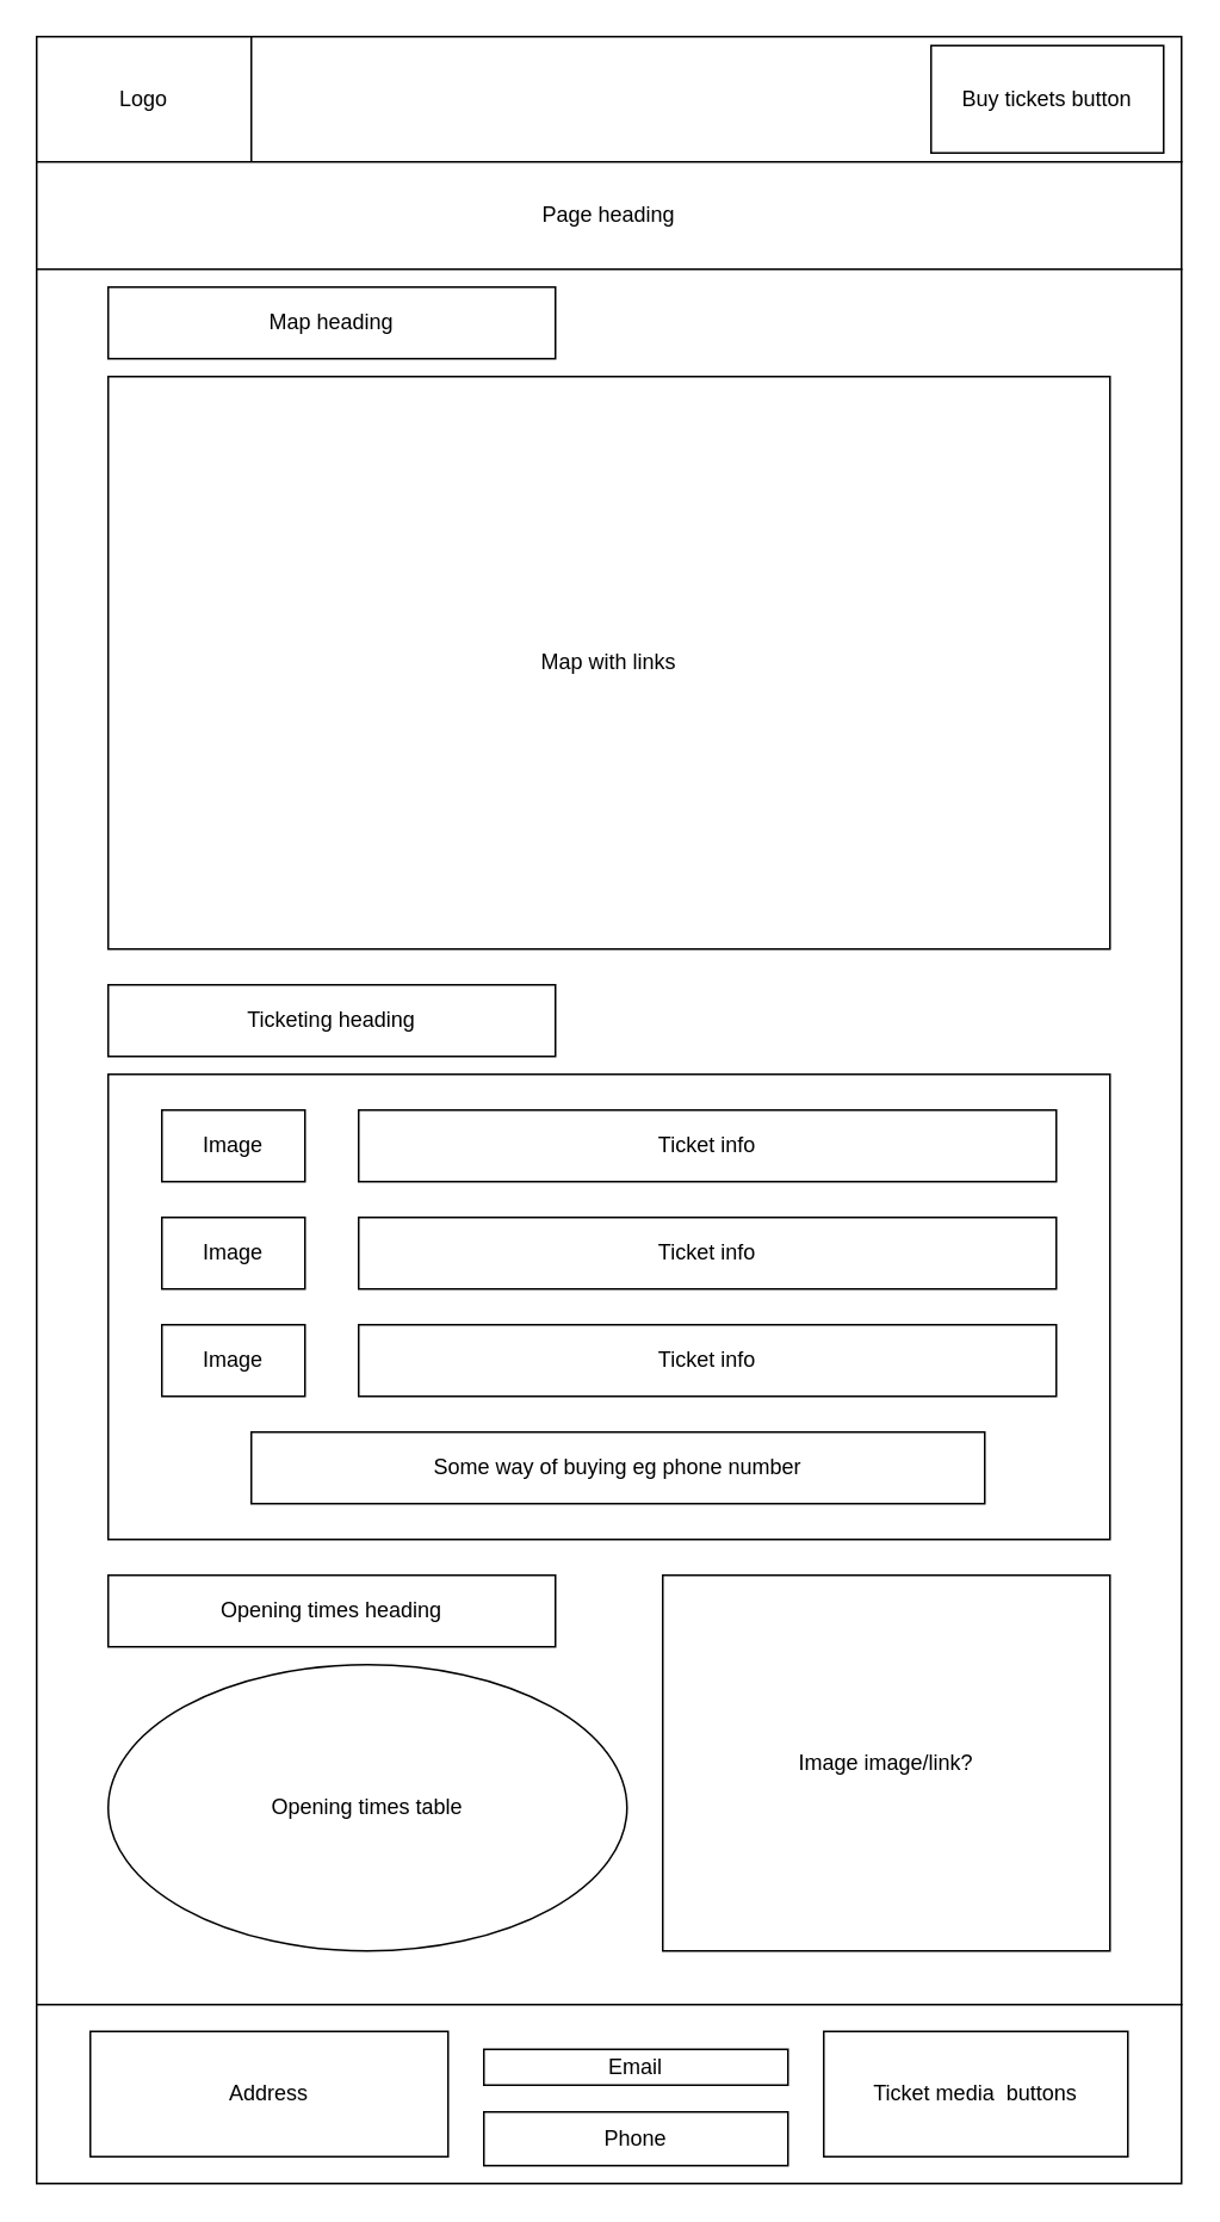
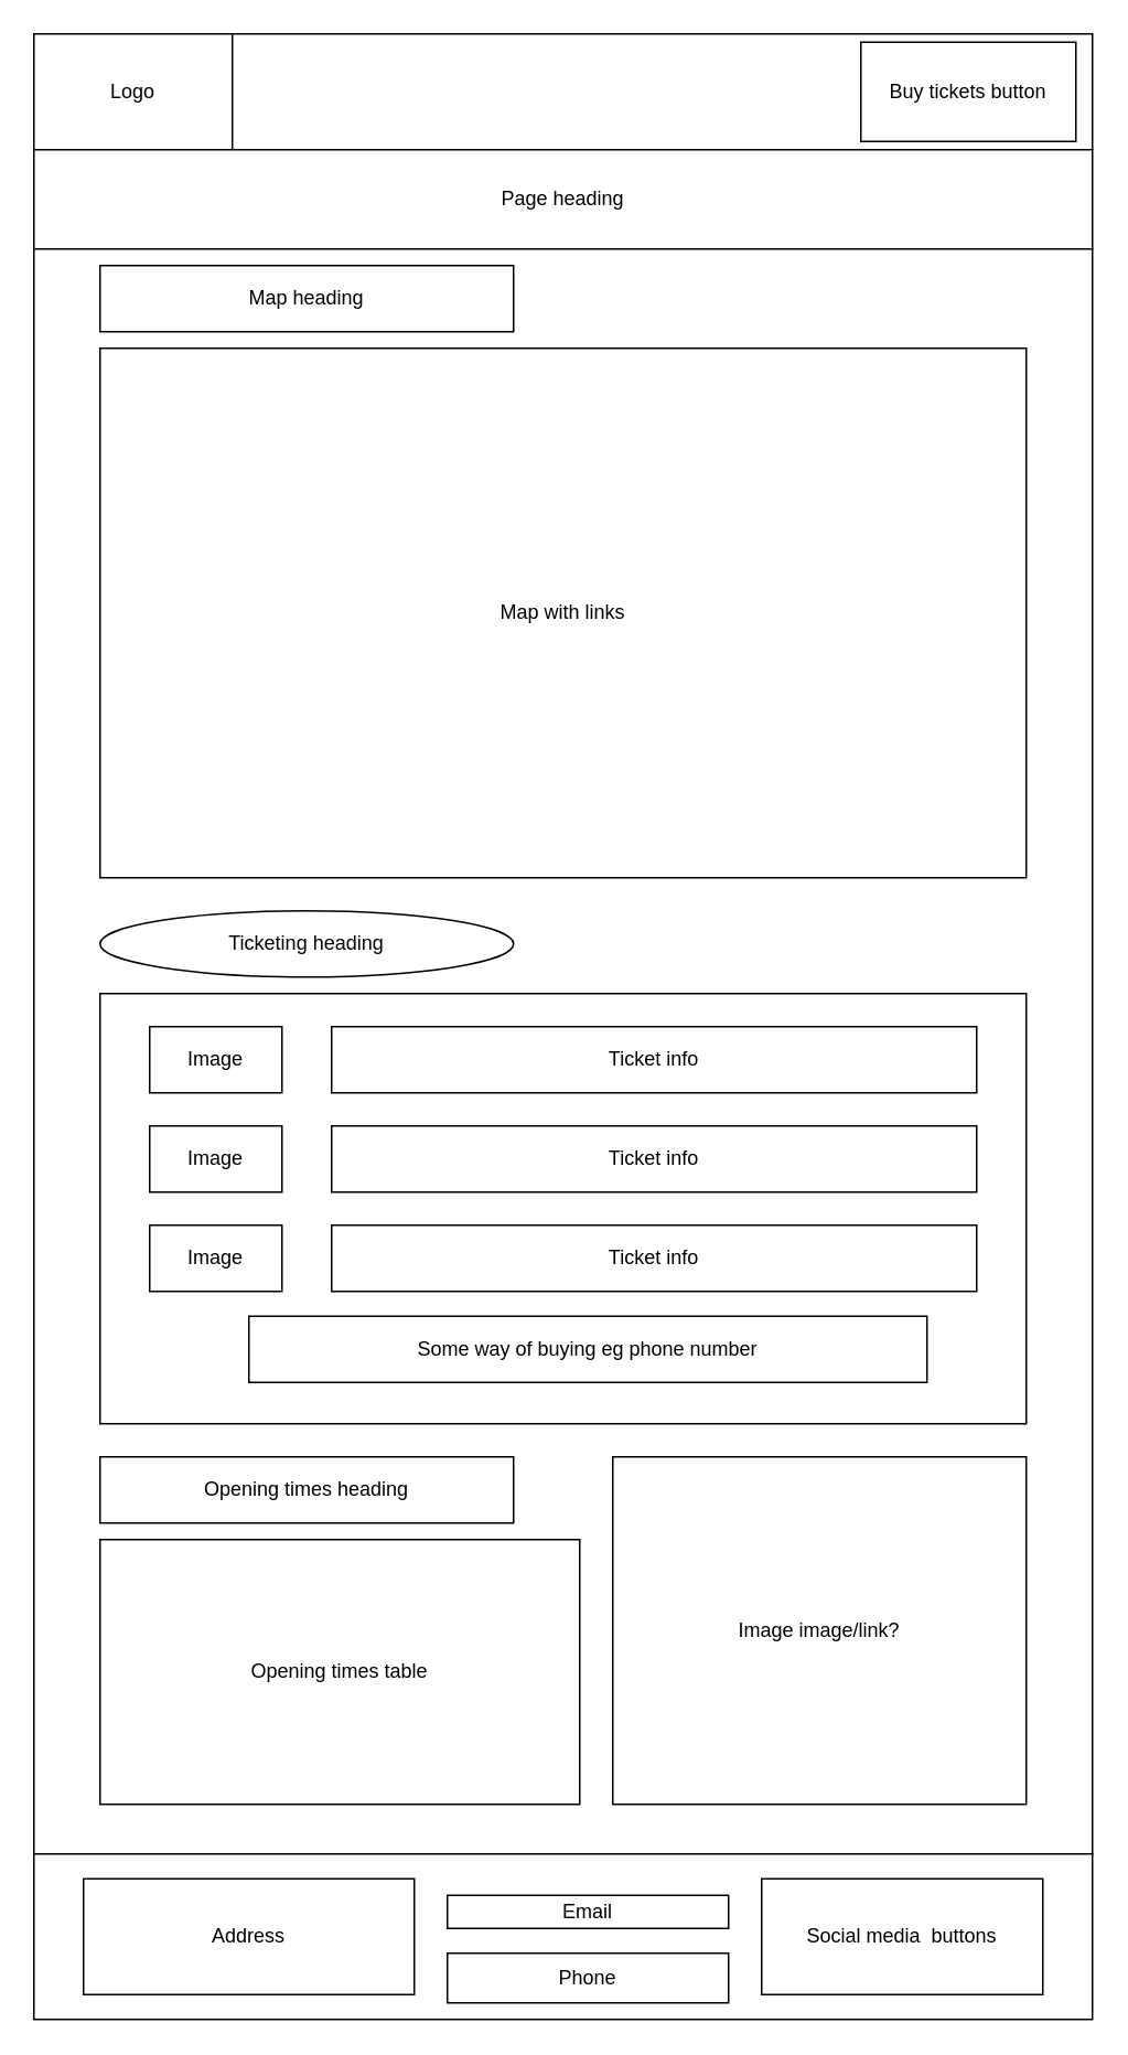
- <mxCell id="14" value="Ticketing heading" style="rounded=0;whiteSpace=wrap;html=1;" vertex="1" parent="1"><mxGeometry x="60" y="550" width="250" height="40" as="geometry" /></mxCell>
+ <mxCell id="14" value="Ticketing heading" style="ellipse;whiteSpace=wrap;html=1;" vertex="1" parent="1"><mxGeometry x="60" y="550" width="250" height="40" as="geometry" /></mxCell>
- <mxCell id="22" value="Some way of buying eg phone number" style="rounded=0;whiteSpace=wrap;html=1;" vertex="1" parent="1"><mxGeometry x="140" y="800" width="410" height="40" as="geometry" /></mxCell>
+ <mxCell id="22" value="Some way of buying eg phone number" style="rounded=0;whiteSpace=wrap;html=1;" vertex="1" parent="1"><mxGeometry x="150" y="795" width="410" height="40" as="geometry" /></mxCell>
- <mxCell id="23" value="Opening times table" style="ellipse;whiteSpace=wrap;html=1;" vertex="1" parent="1"><mxGeometry x="60" y="930" width="290" height="160" as="geometry" /></mxCell>
+ <mxCell id="23" value="Opening times table" style="rounded=0;whiteSpace=wrap;html=1;" vertex="1" parent="1"><mxGeometry x="60" y="930" width="290" height="160" as="geometry" /></mxCell>
- <mxCell id="11" value="Ticket media&amp;nbsp; buttons" style="rounded=0;whiteSpace=wrap;html=1;" parent="1" vertex="1"><mxGeometry x="460" y="1135" width="170" height="70" as="geometry" /></mxCell>
+ <mxCell id="11" value="Social media&amp;nbsp; buttons" style="rounded=0;whiteSpace=wrap;html=1;" parent="1" vertex="1"><mxGeometry x="460" y="1135" width="170" height="70" as="geometry" /></mxCell>
